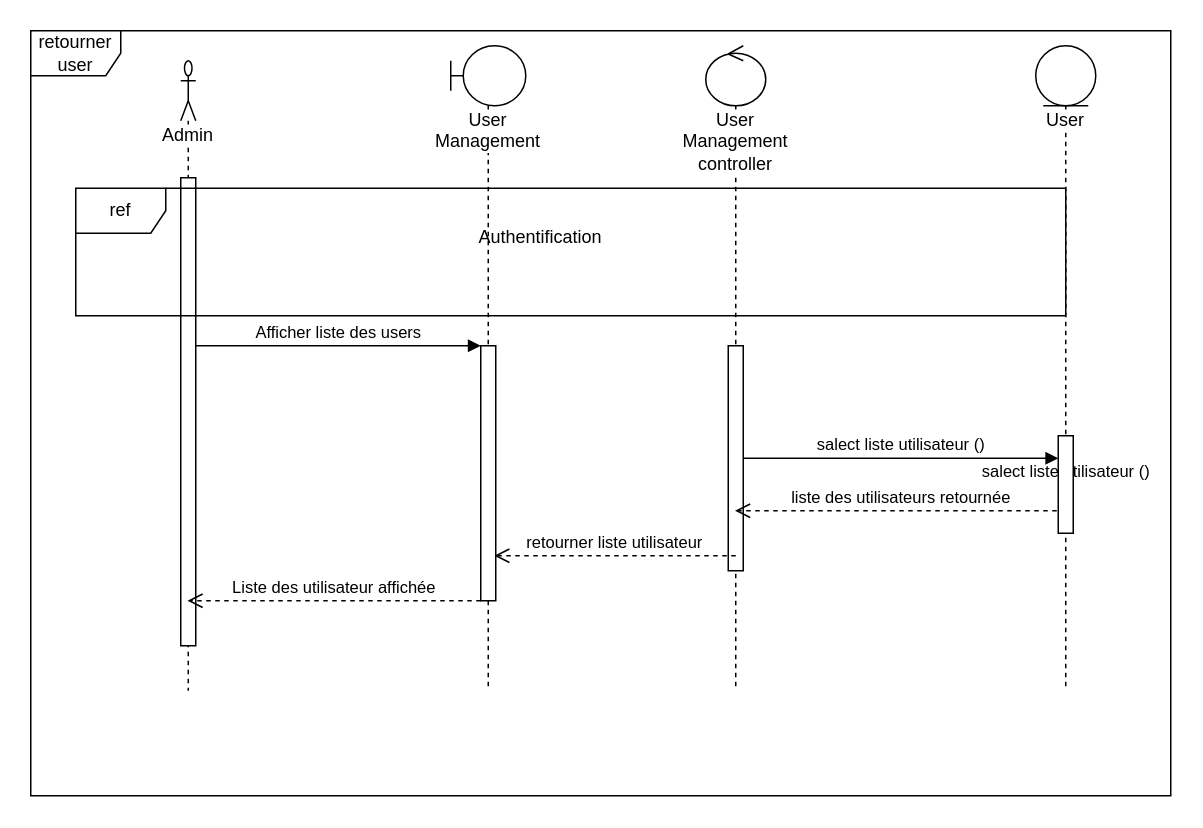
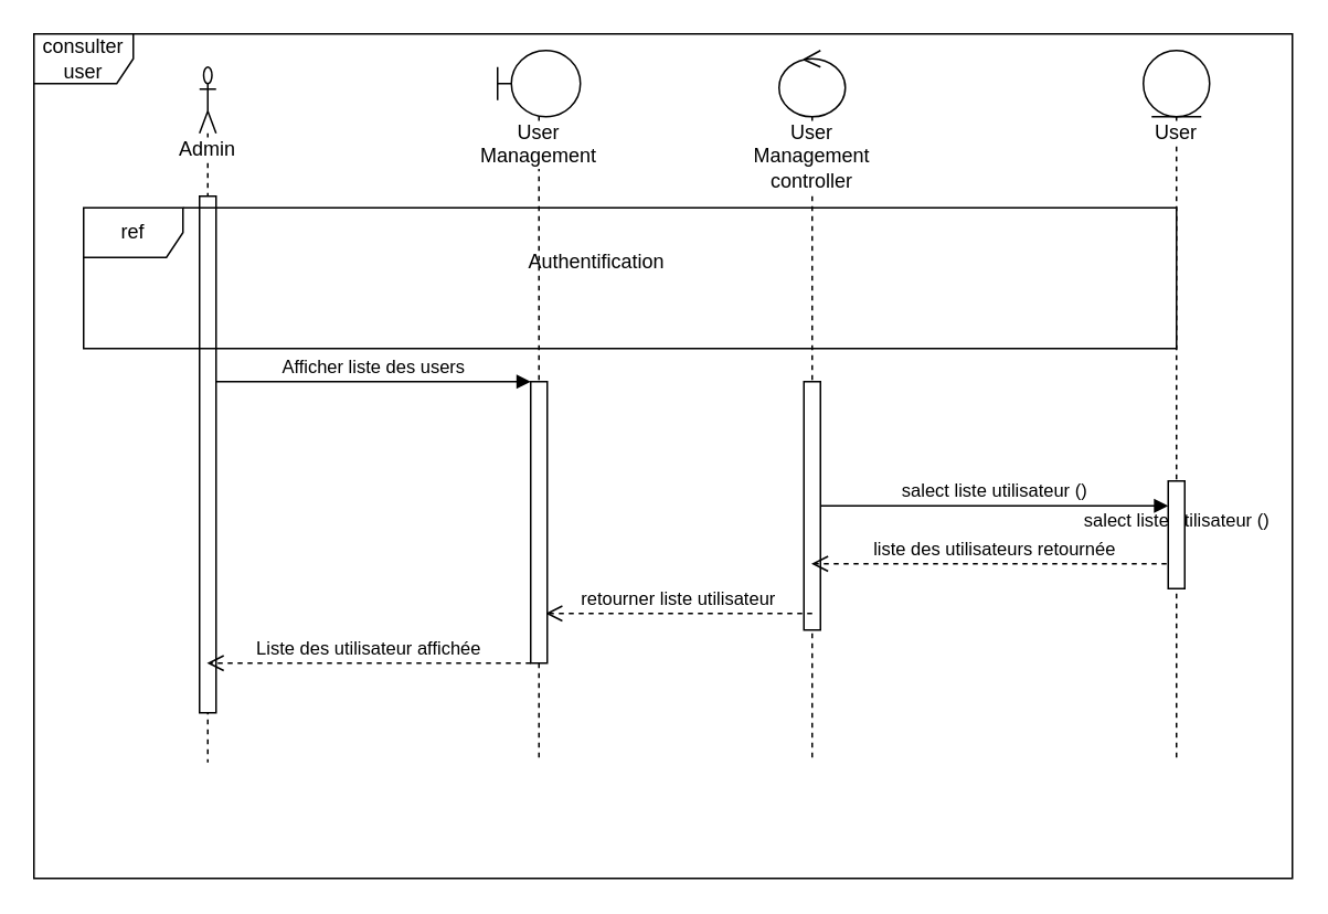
- <mxCell id="18" value="retourner&lt;br&gt;user&lt;br&gt;" style="shape=umlFrame;whiteSpace=wrap;html=1;" vertex="1" parent="1"><mxGeometry x="20" y="20" width="760" height="510" as="geometry" /></mxCell>
+ <mxCell id="18" value="consulter&lt;br&gt;user&lt;br&gt;" style="shape=umlFrame;whiteSpace=wrap;html=1;" vertex="1" parent="1"><mxGeometry x="20" y="20" width="760" height="510" as="geometry" /></mxCell>
